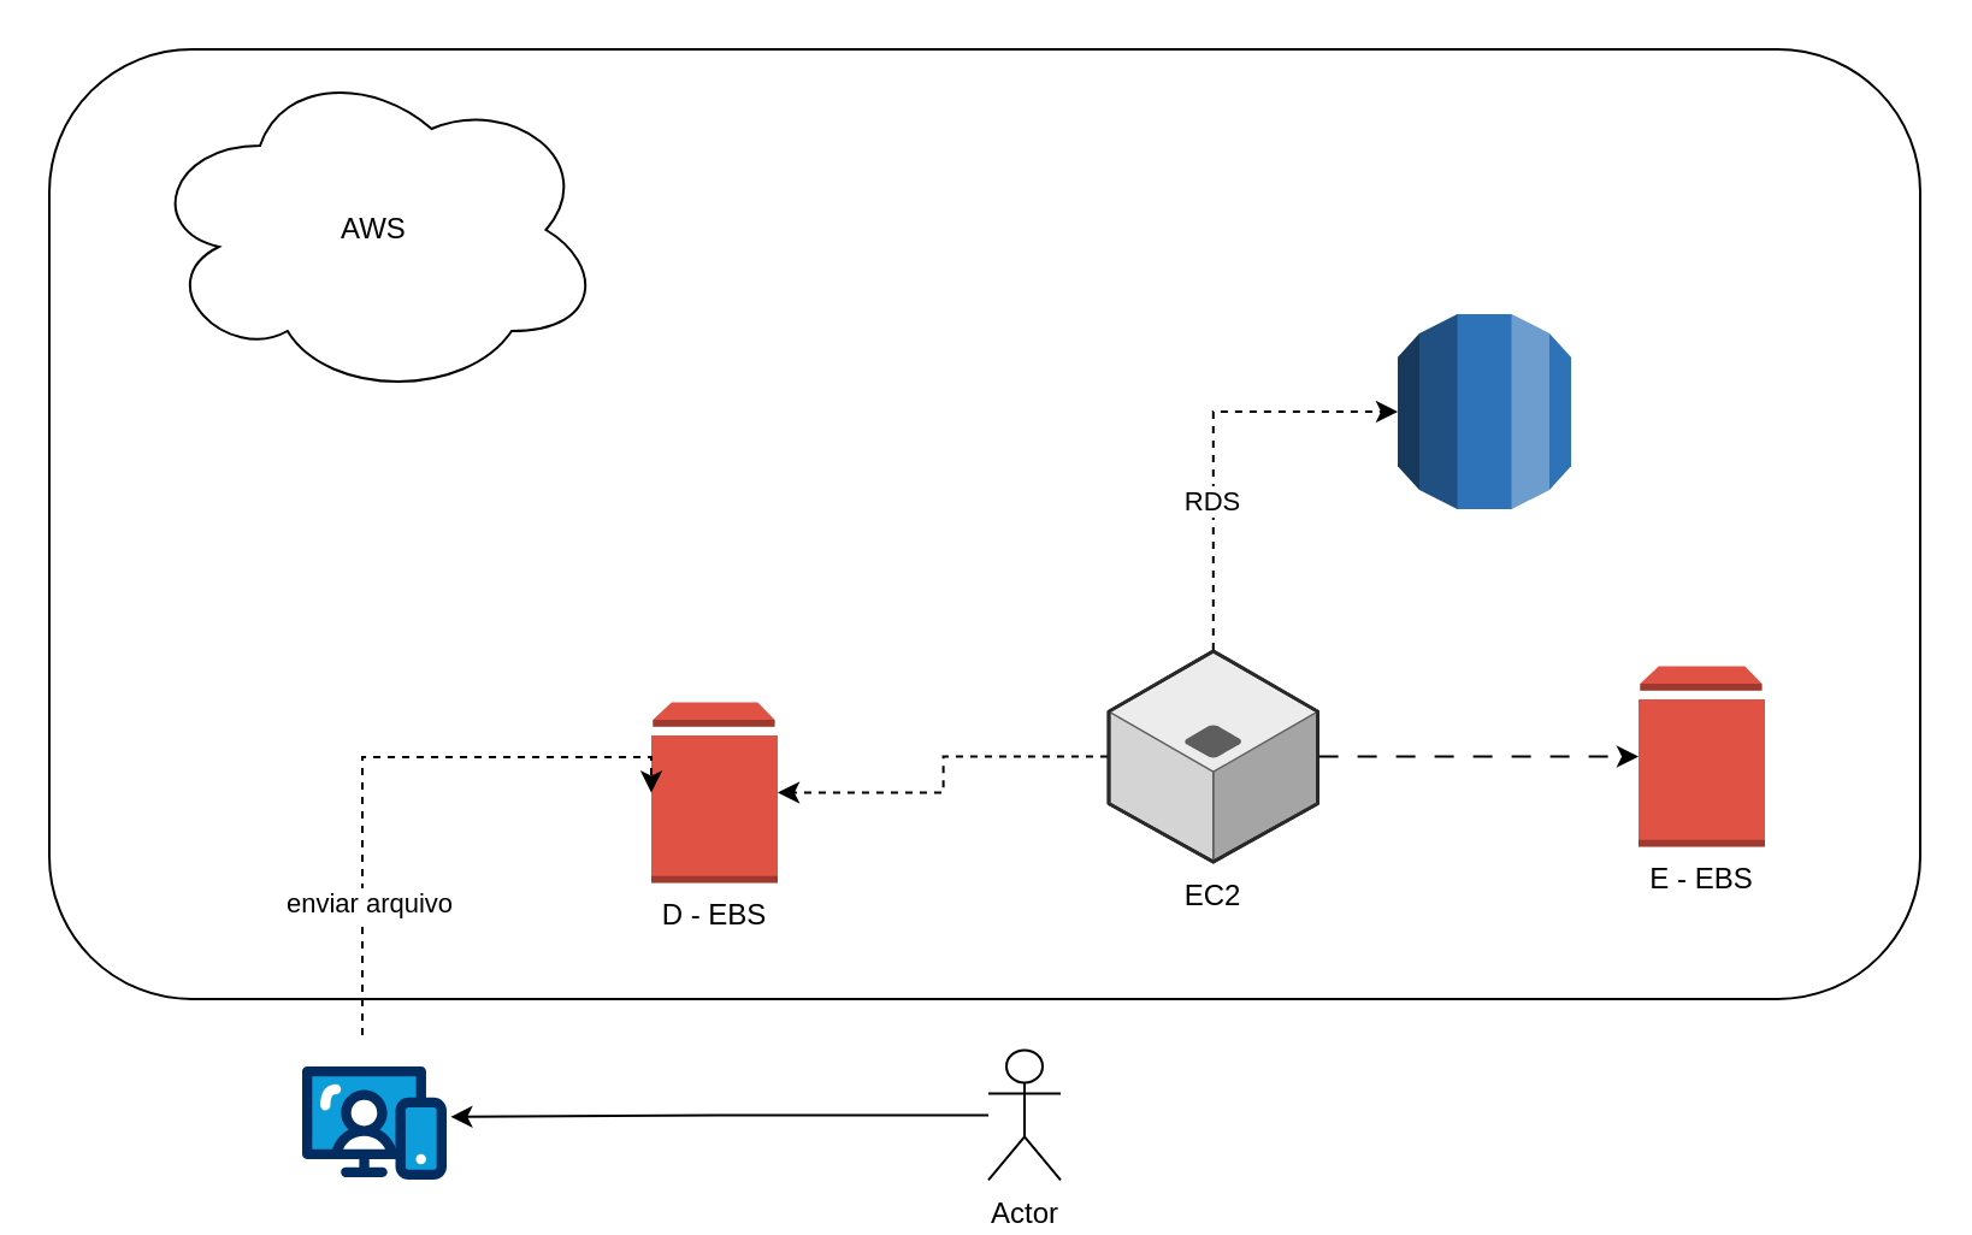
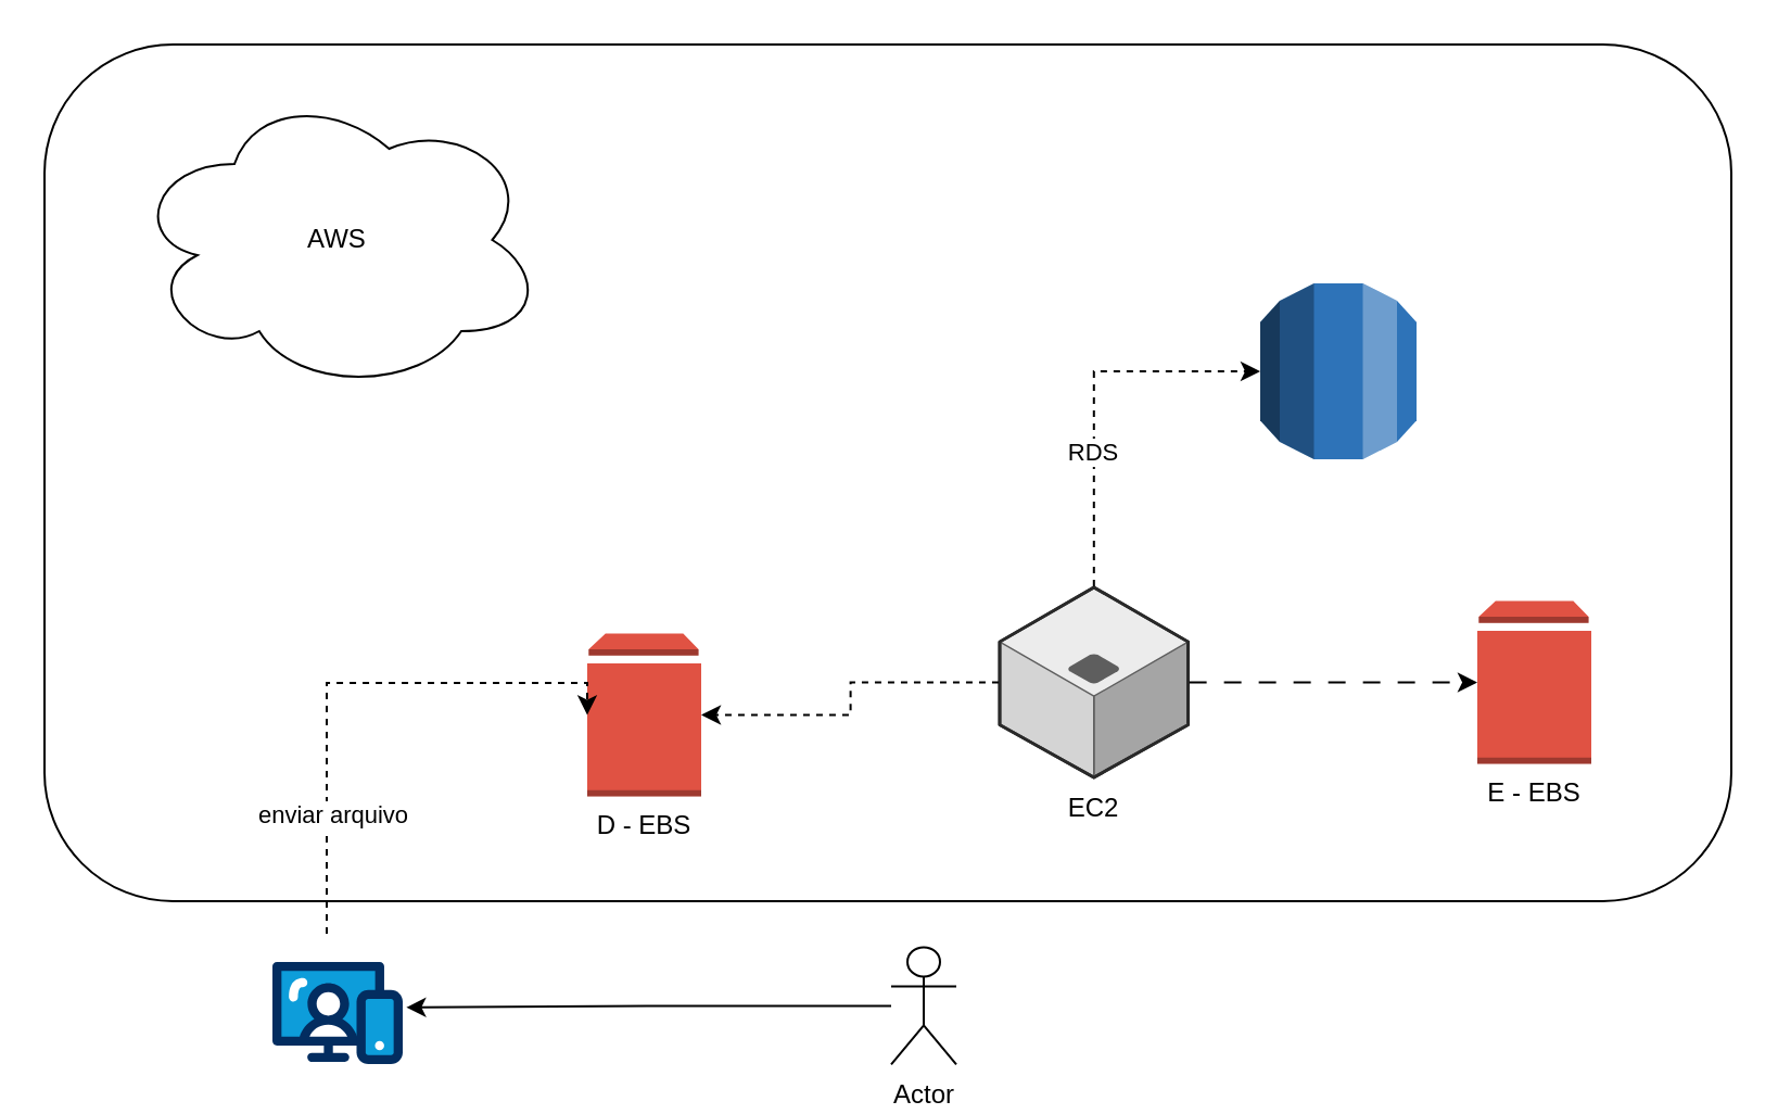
- <mxCell id="3" value="AWS" style="ellipse;shape=cloud;whiteSpace=wrap;html=1;" vertex="1" parent="1"><mxGeometry x="60" y="25" width="190" height="140" as="geometry" /></mxCell>
+ <mxCell id="3" value="AWS" style="ellipse;shape=cloud;whiteSpace=wrap;html=1;" vertex="1" parent="1"><mxGeometry x="60" y="40" width="190" height="140" as="geometry" /></mxCell>
